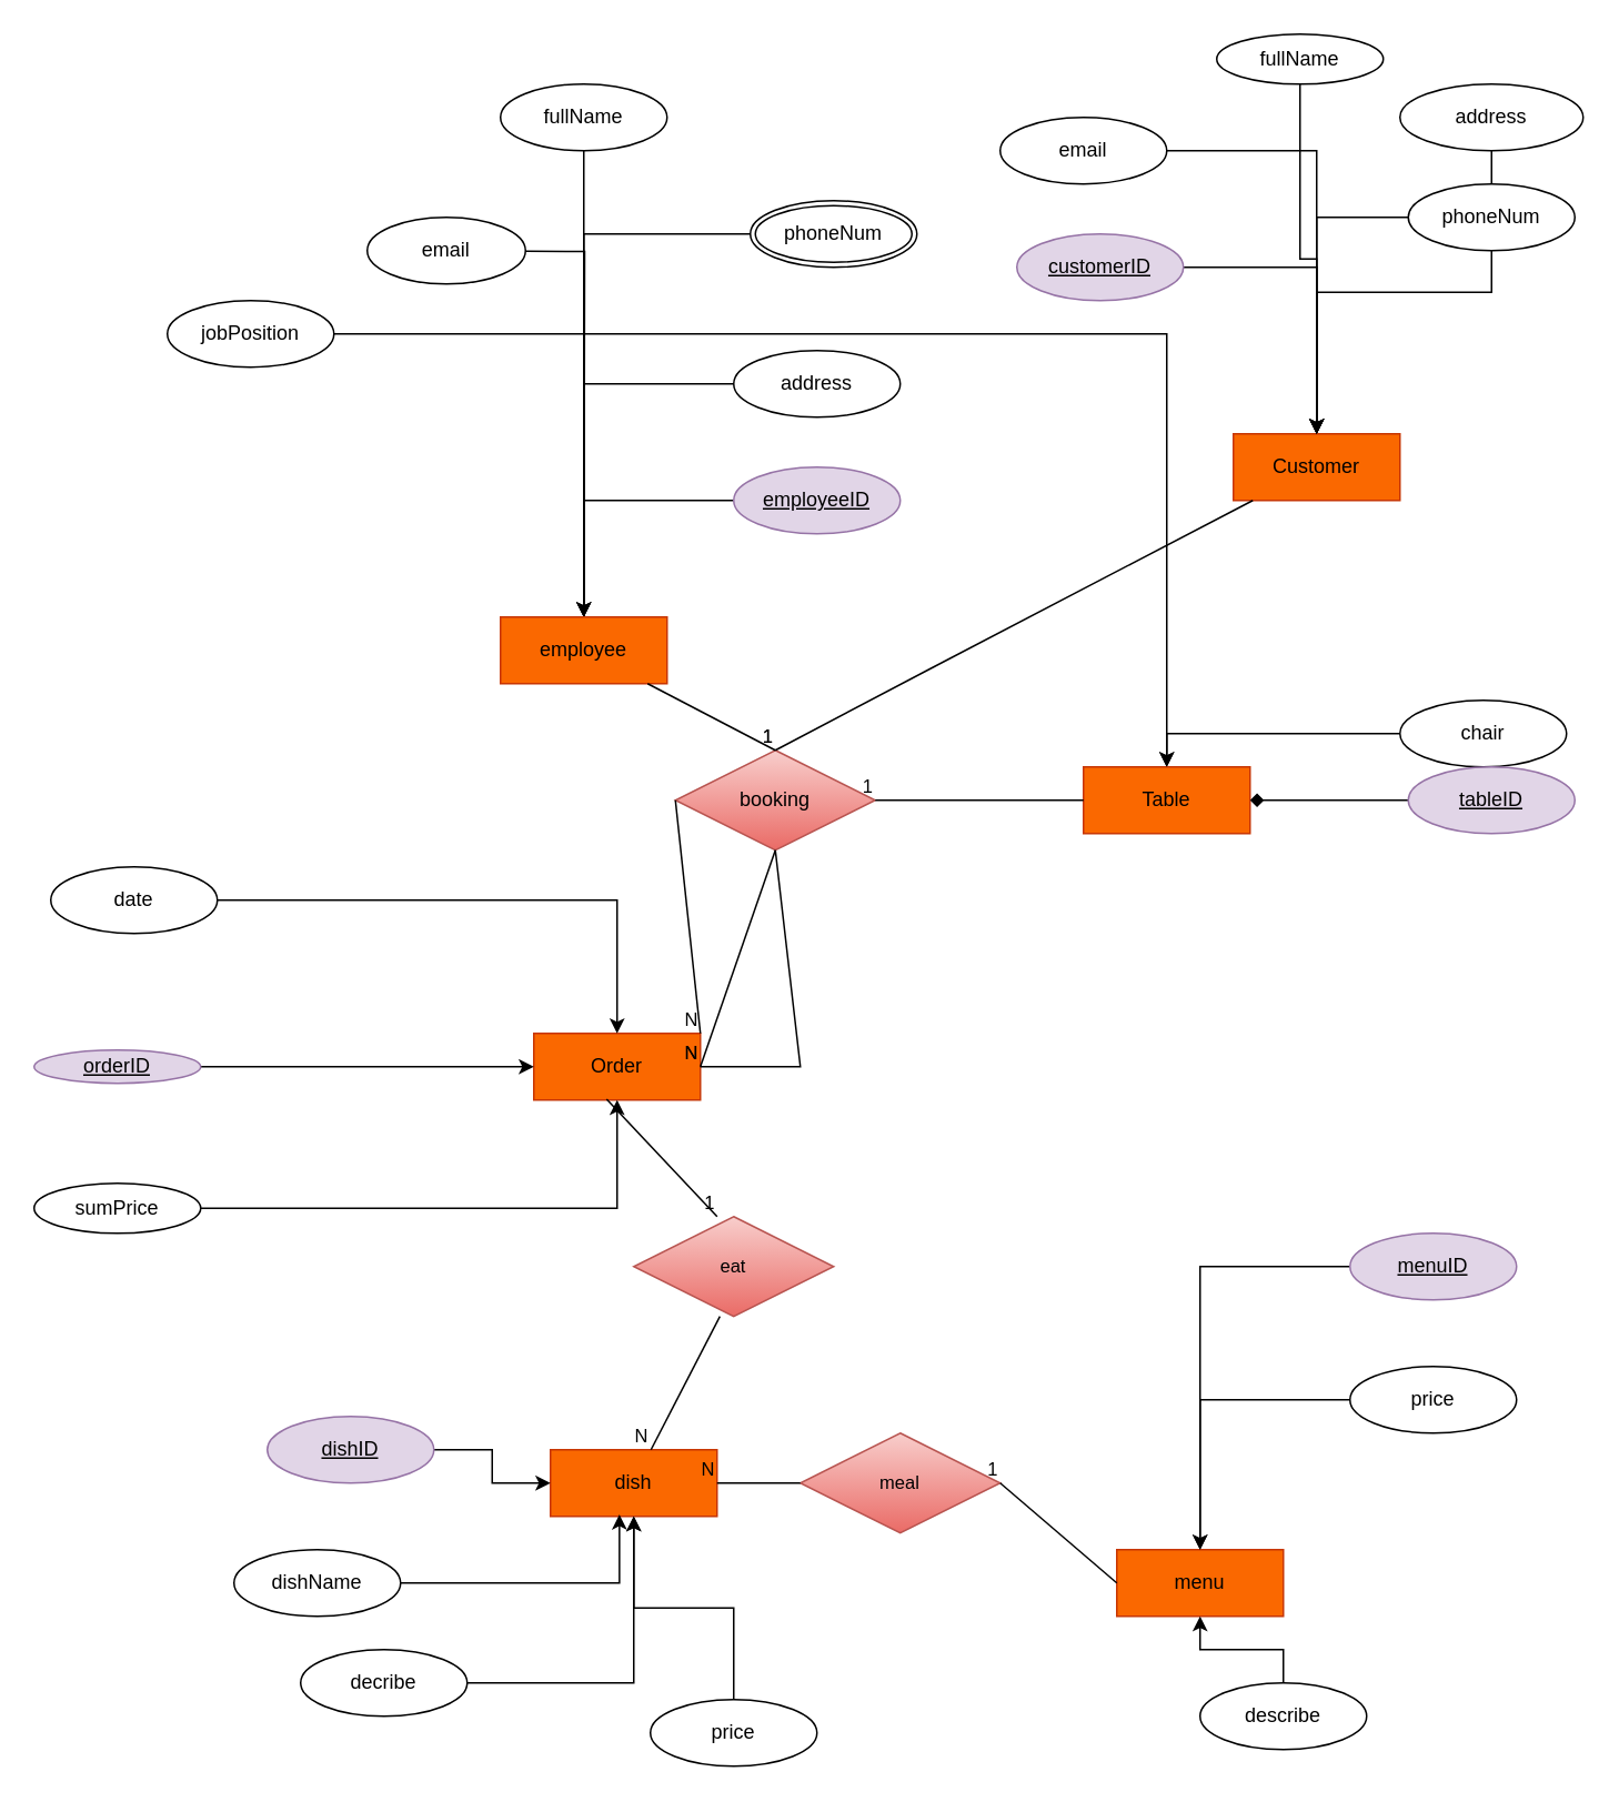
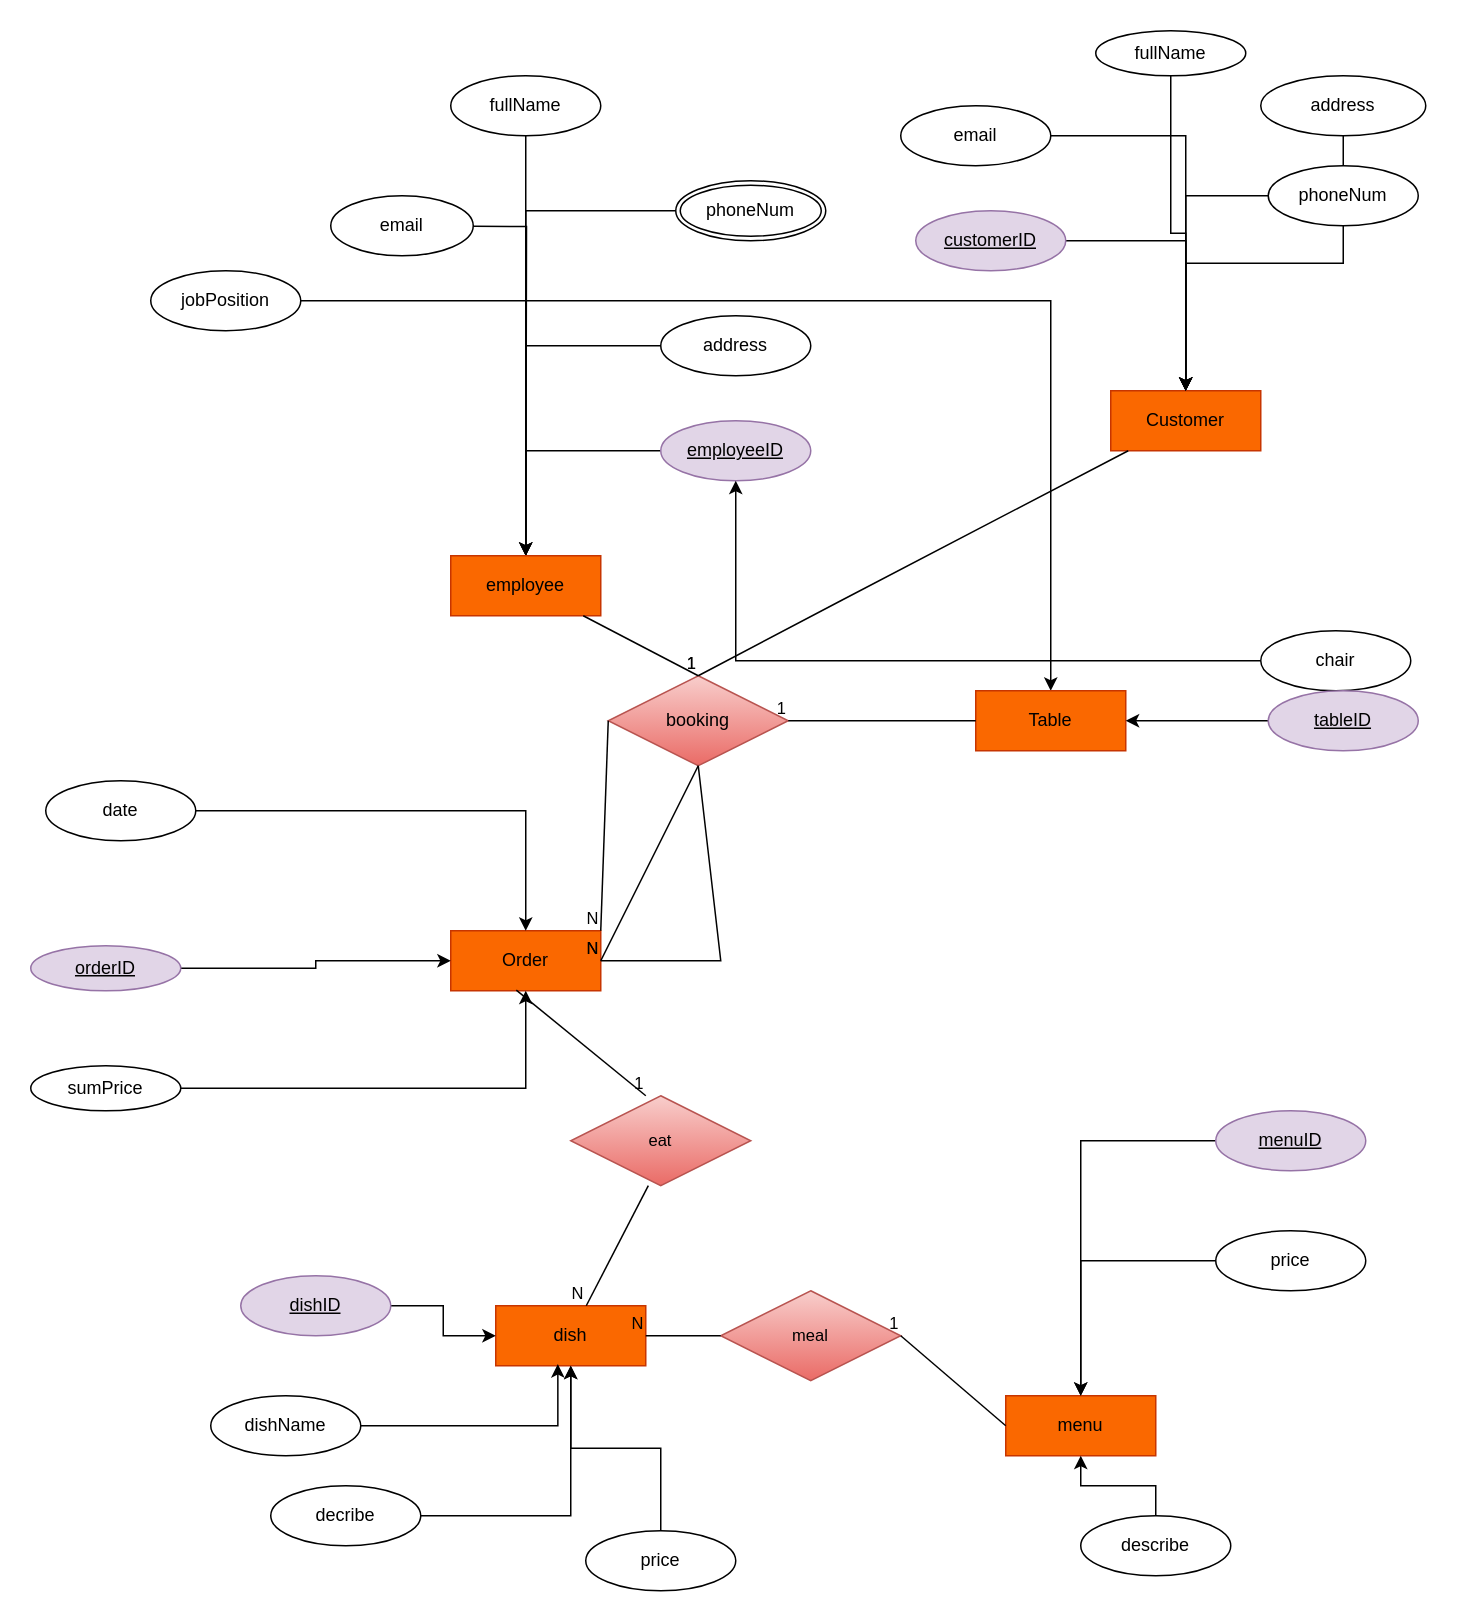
- <mxCell id="27" style="edgeStyle=orthogonalEdgeStyle;rounded=0;orthogonalLoop=1;jettySize=auto;html=1;entryX=0.5;entryY=0;entryDx=0;entryDy=0;" parent="1" source="28" target="26" edge="1"><mxGeometry relative="1" as="geometry" /></mxCell>
+ <mxCell id="27" style="edgeStyle=orthogonalEdgeStyle;rounded=0;orthogonalLoop=1;jettySize=auto;html=1;" parent="1" source="28" target="3" edge="1"><mxGeometry relative="1" as="geometry" /></mxCell>
- <mxCell id="29" style="edgeStyle=orthogonalEdgeStyle;rounded=0;orthogonalLoop=1;jettySize=auto;html=1;entryX=1;entryY=0.5;entryDx=0;entryDy=0;endArrow=diamond;" parent="1" source="30" target="26" edge="1"><mxGeometry relative="1" as="geometry" /></mxCell>
+ <mxCell id="29" style="edgeStyle=orthogonalEdgeStyle;rounded=0;orthogonalLoop=1;jettySize=auto;html=1;entryX=1;entryY=0.5;entryDx=0;entryDy=0;" parent="1" source="30" target="26" edge="1"><mxGeometry relative="1" as="geometry" /></mxCell>
- <mxCell id="42" value="orderID" style="ellipse;whiteSpace=wrap;html=1;align=center;fontStyle=4;fillColor=#e1d5e7;strokeColor=#9673a6;" parent="1" vertex="1"><mxGeometry x="20" y="630" width="100" height="20" as="geometry" /></mxCell>
+ <mxCell id="42" value="orderID" style="ellipse;whiteSpace=wrap;html=1;align=center;fontStyle=4;fillColor=#e1d5e7;strokeColor=#9673a6;" parent="1" vertex="1"><mxGeometry x="20" y="630" width="100" height="30" as="geometry" /></mxCell>
- <mxCell id="38" value="Order" style="whiteSpace=wrap;html=1;align=center;fillColor=#fa6800;strokeColor=#C73500;fontColor=#000000;" parent="1" vertex="1"><mxGeometry x="320" y="620" width="100" height="40" as="geometry" /></mxCell>
+ <mxCell id="38" value="Order" style="whiteSpace=wrap;html=1;align=center;fillColor=#fa6800;strokeColor=#C73500;fontColor=#000000;" parent="1" vertex="1"><mxGeometry x="300" y="620" width="100" height="40" as="geometry" /></mxCell>
